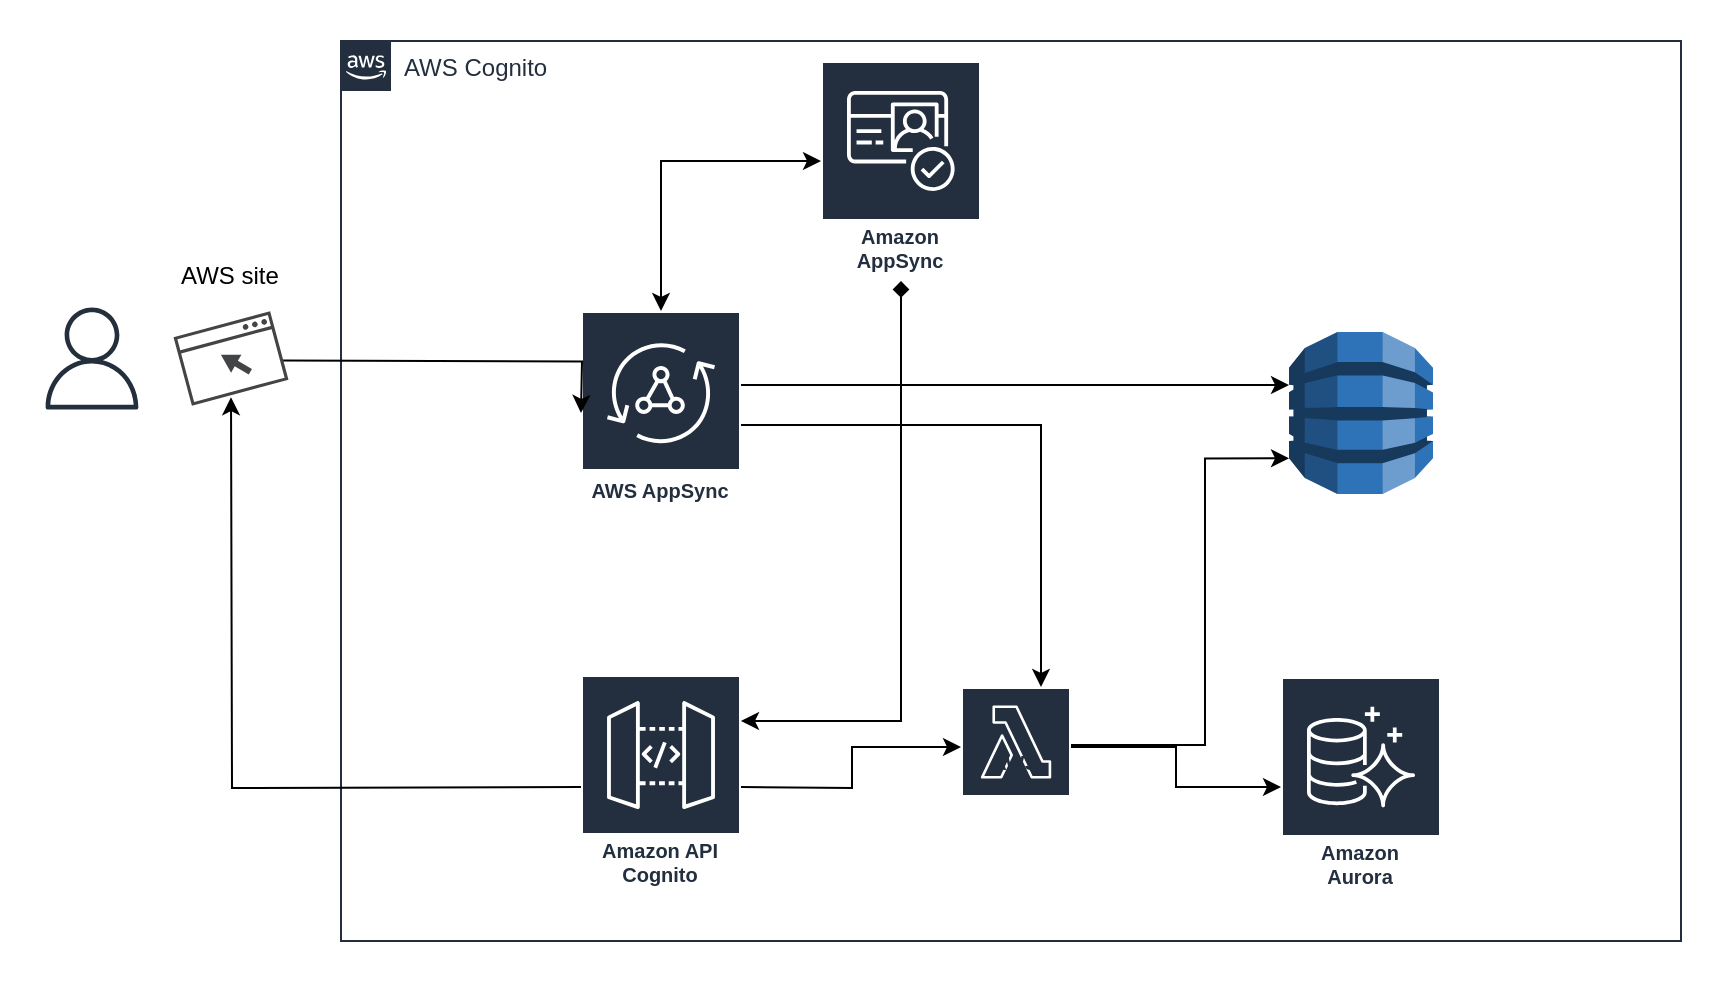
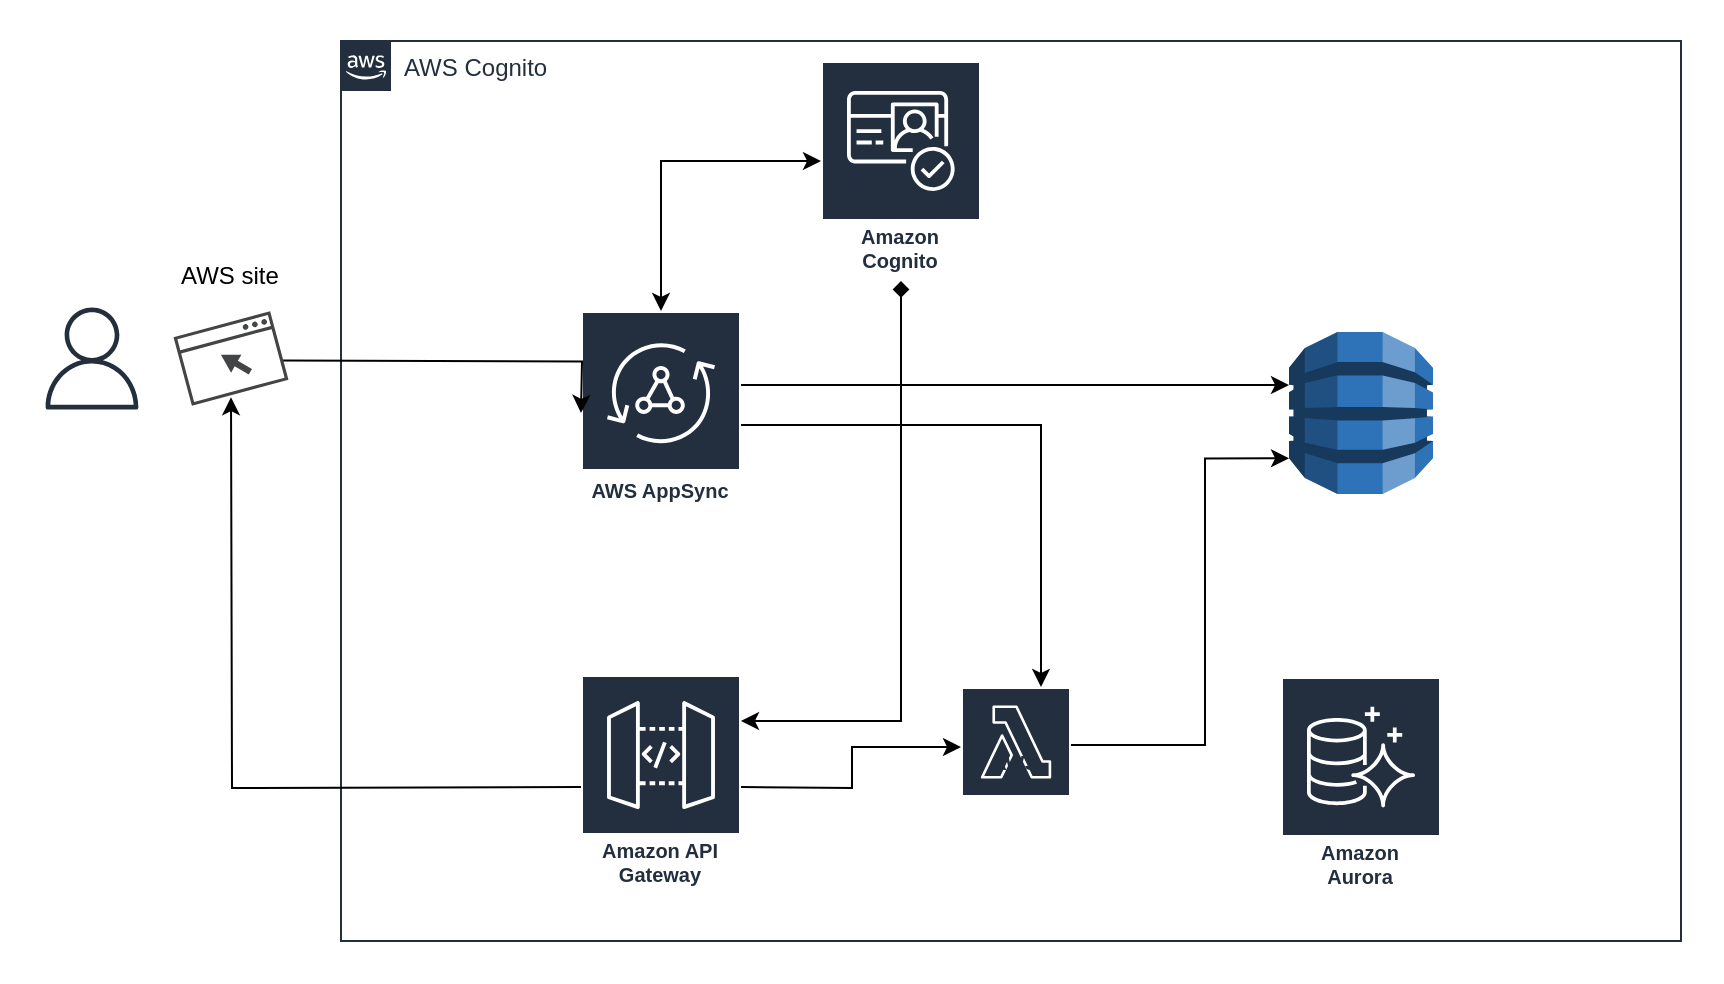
- <mxCell id="15" value="Amazon AppSync" style="sketch=0;outlineConnect=0;fontColor=#232F3E;gradientColor=none;strokeColor=#ffffff;fillColor=#232F3E;dashed=0;verticalLabelPosition=middle;verticalAlign=bottom;align=center;html=1;whiteSpace=wrap;fontSize=10;fontStyle=1;spacing=3;shape=mxgraph.aws4.productIcon;prIcon=mxgraph.aws4.cognito;" vertex="1" parent="2"><mxGeometry x="240" y="10" width="80" height="110" as="geometry" /></mxCell>
+ <mxCell id="15" value="Amazon Cognito" style="sketch=0;outlineConnect=0;fontColor=#232F3E;gradientColor=none;strokeColor=#ffffff;fillColor=#232F3E;dashed=0;verticalLabelPosition=middle;verticalAlign=bottom;align=center;html=1;whiteSpace=wrap;fontSize=10;fontStyle=1;spacing=3;shape=mxgraph.aws4.productIcon;prIcon=mxgraph.aws4.cognito;" vertex="1" parent="2"><mxGeometry x="240" y="10" width="80" height="110" as="geometry" /></mxCell>
- <mxCell id="3" style="edgeStyle=orthogonalEdgeStyle;rounded=0;orthogonalLoop=1;jettySize=auto;html=1;" parent="2" source="5" target="6" edge="1"><mxGeometry relative="1" as="geometry" /></mxCell>
- <mxCell id="14" value="Amazon API Cognito" style="sketch=0;outlineConnect=0;fontColor=#232F3E;gradientColor=none;strokeColor=#ffffff;fillColor=#232F3E;dashed=0;verticalLabelPosition=middle;verticalAlign=bottom;align=center;html=1;whiteSpace=wrap;fontSize=10;fontStyle=1;spacing=3;shape=mxgraph.aws4.productIcon;prIcon=mxgraph.aws4.api_gateway;" parent="2" vertex="1"><mxGeometry x="120" y="317" width="80" height="110" as="geometry" /></mxCell>
+ <mxCell id="14" value="Amazon API Gateway" style="sketch=0;outlineConnect=0;fontColor=#232F3E;gradientColor=none;strokeColor=#ffffff;fillColor=#232F3E;dashed=0;verticalLabelPosition=middle;verticalAlign=bottom;align=center;html=1;whiteSpace=wrap;fontSize=10;fontStyle=1;spacing=3;shape=mxgraph.aws4.productIcon;prIcon=mxgraph.aws4.api_gateway;" parent="2" vertex="1"><mxGeometry x="120" y="317" width="80" height="110" as="geometry" /></mxCell>
